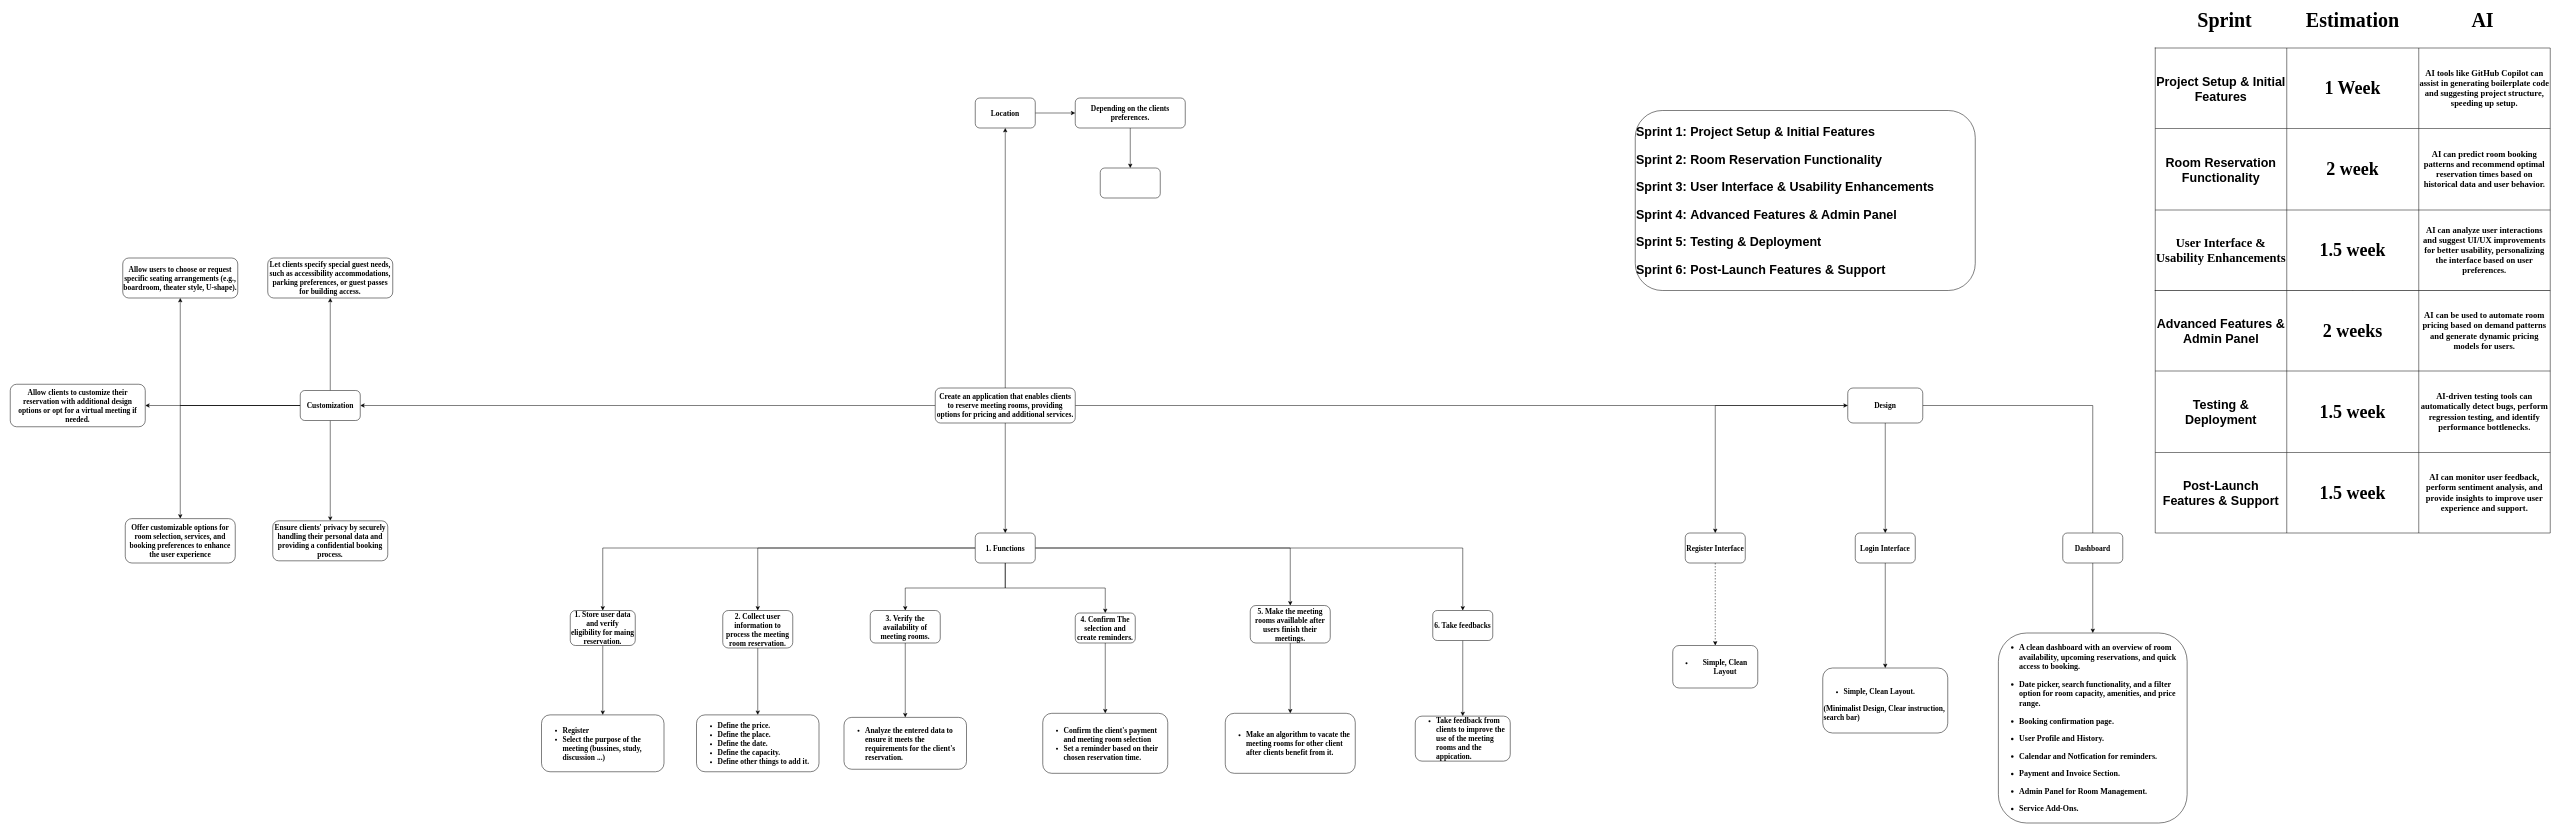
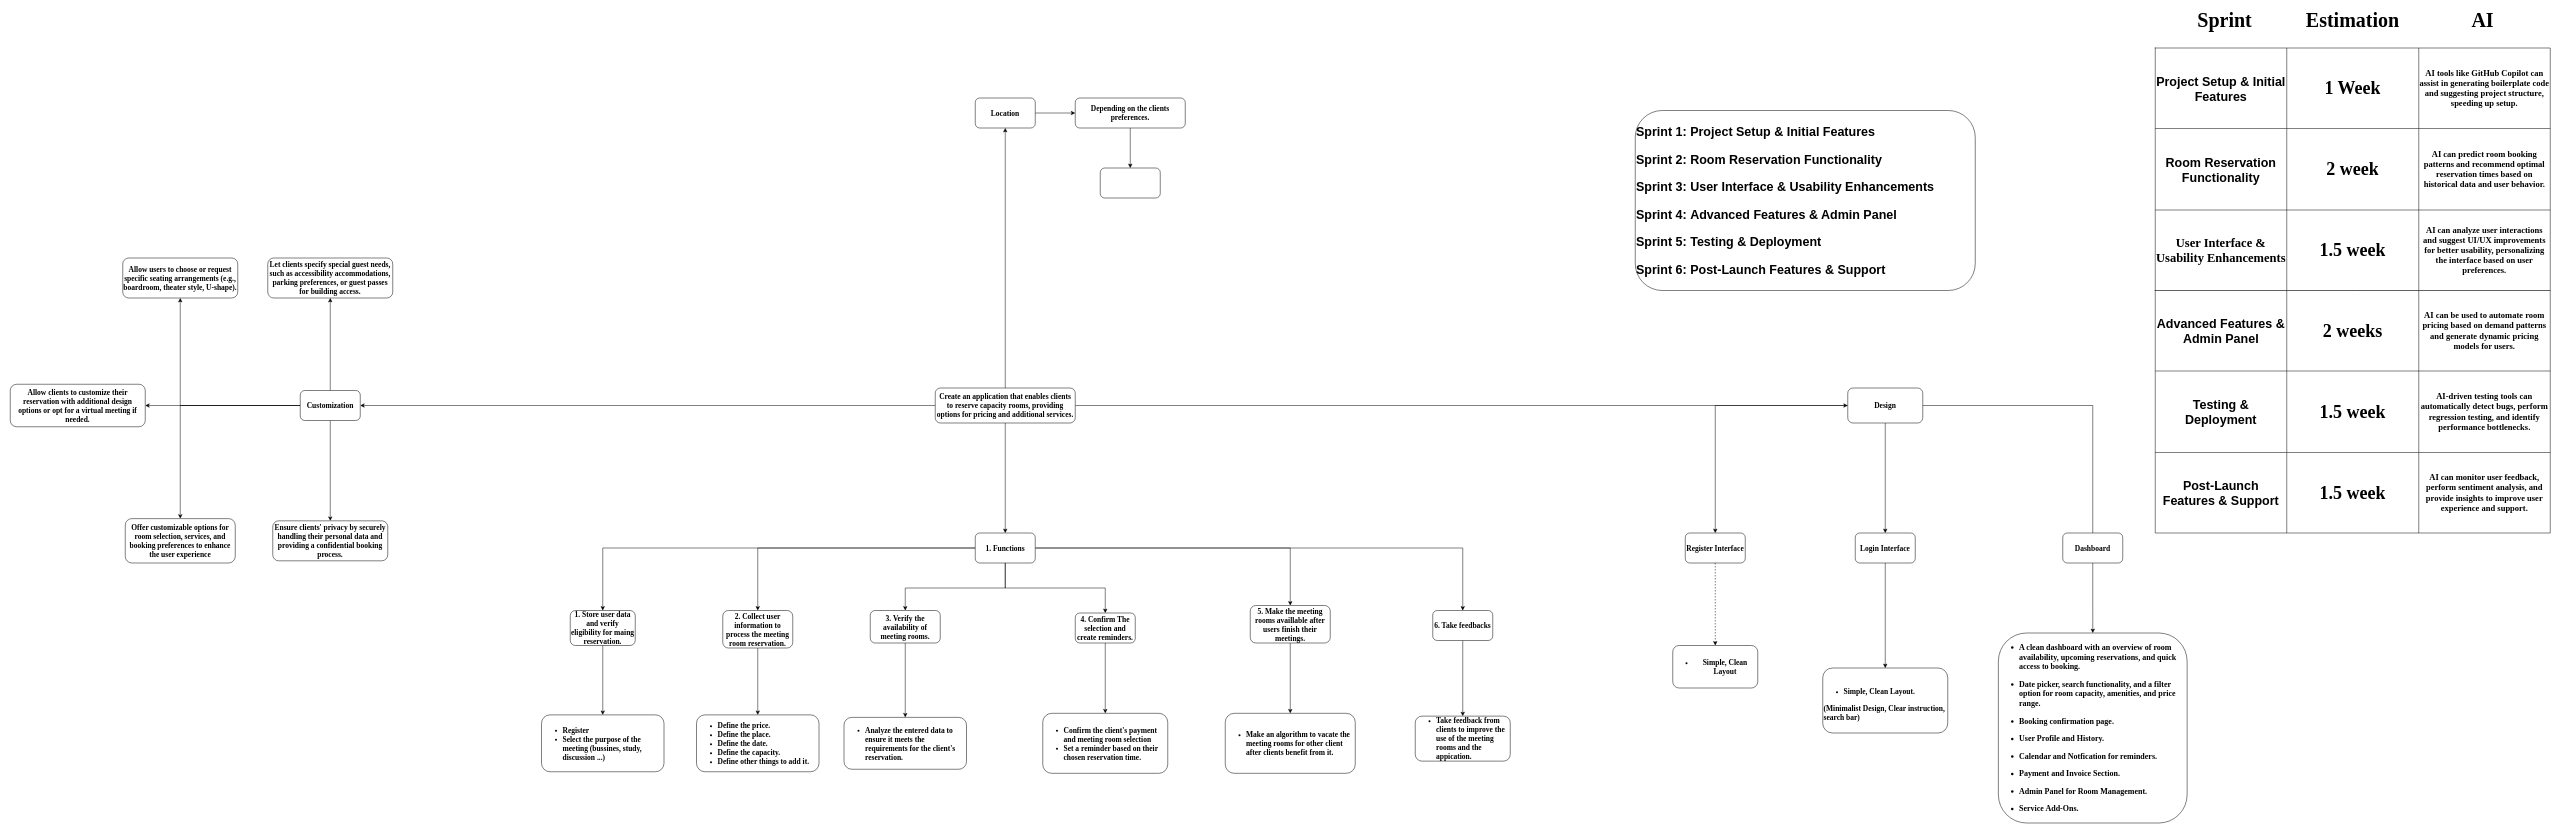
- <mxCell id="6" value="Create an application that enables clients to reserve meeting rooms, providing options for pricing and additional services." style="rounded=1;whiteSpace=wrap;html=1;fontFamily=Times New Roman;fontStyle=1;fontSize=15;" parent="1" vertex="1"><mxGeometry x="1870" y="770" width="280" height="70" as="geometry" /></mxCell>
+ <mxCell id="6" value="Create an application that enables clients to reserve capacity rooms, providing options for pricing and additional services." style="rounded=1;whiteSpace=wrap;html=1;fontFamily=Times New Roman;fontStyle=1;fontSize=15;" parent="1" vertex="1"><mxGeometry x="1870" y="770" width="280" height="70" as="geometry" /></mxCell>
